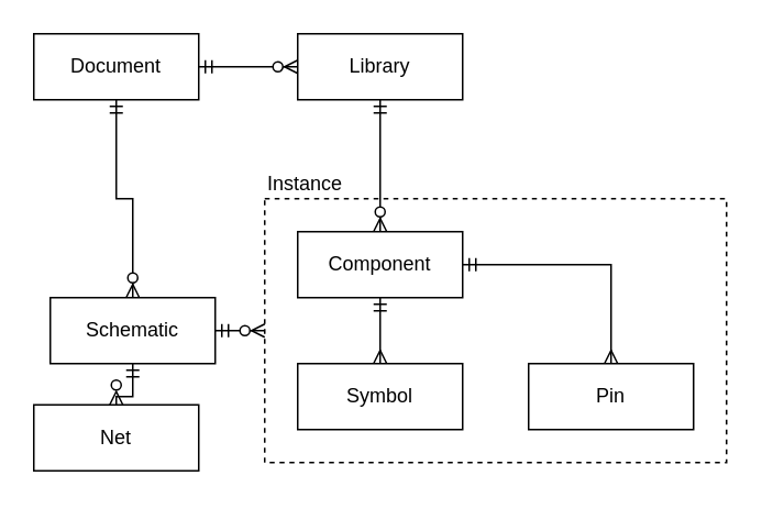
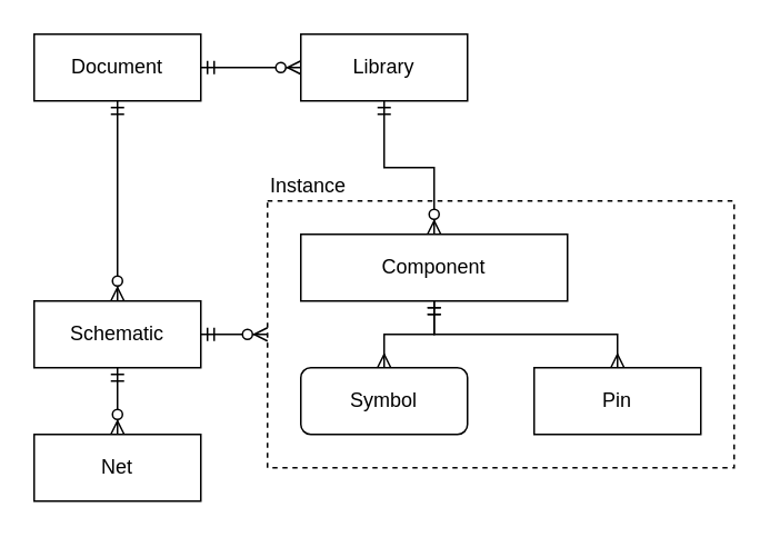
- <mxCell id="12" value="Component" style="whiteSpace=wrap;html=1;align=center;" vertex="1" parent="1"><mxGeometry x="180" y="140" width="100" height="40" as="geometry" /></mxCell>
+ <mxCell id="12" value="Component" style="whiteSpace=wrap;html=1;align=center;" vertex="1" parent="1"><mxGeometry x="180" y="140" width="160" height="40" as="geometry" /></mxCell>
- <mxCell id="8" value="Schematic" style="whiteSpace=wrap;html=1;align=center;" vertex="1" parent="1"><mxGeometry x="30" y="180" width="100" height="40" as="geometry" /></mxCell>
+ <mxCell id="8" value="Schematic" style="whiteSpace=wrap;html=1;align=center;" vertex="1" parent="1"><mxGeometry x="20" y="180" width="100" height="40" as="geometry" /></mxCell>
- <mxCell id="9" value="Symbol" style="whiteSpace=wrap;html=1;align=center;" vertex="1" parent="1"><mxGeometry x="180" y="220" width="100" height="40" as="geometry" /></mxCell>
+ <mxCell id="9" value="Symbol" style="whiteSpace=wrap;html=1;align=center;rounded=1;" vertex="1" parent="1"><mxGeometry x="180" y="220" width="100" height="40" as="geometry" /></mxCell>
- <mxCell id="16" value="Net" style="whiteSpace=wrap;html=1;align=center;" vertex="1" parent="1"><mxGeometry x="20" y="245" width="100" height="40" as="geometry" /></mxCell>
+ <mxCell id="16" value="Net" style="whiteSpace=wrap;html=1;align=center;" vertex="1" parent="1"><mxGeometry x="20" y="260" width="100" height="40" as="geometry" /></mxCell>
